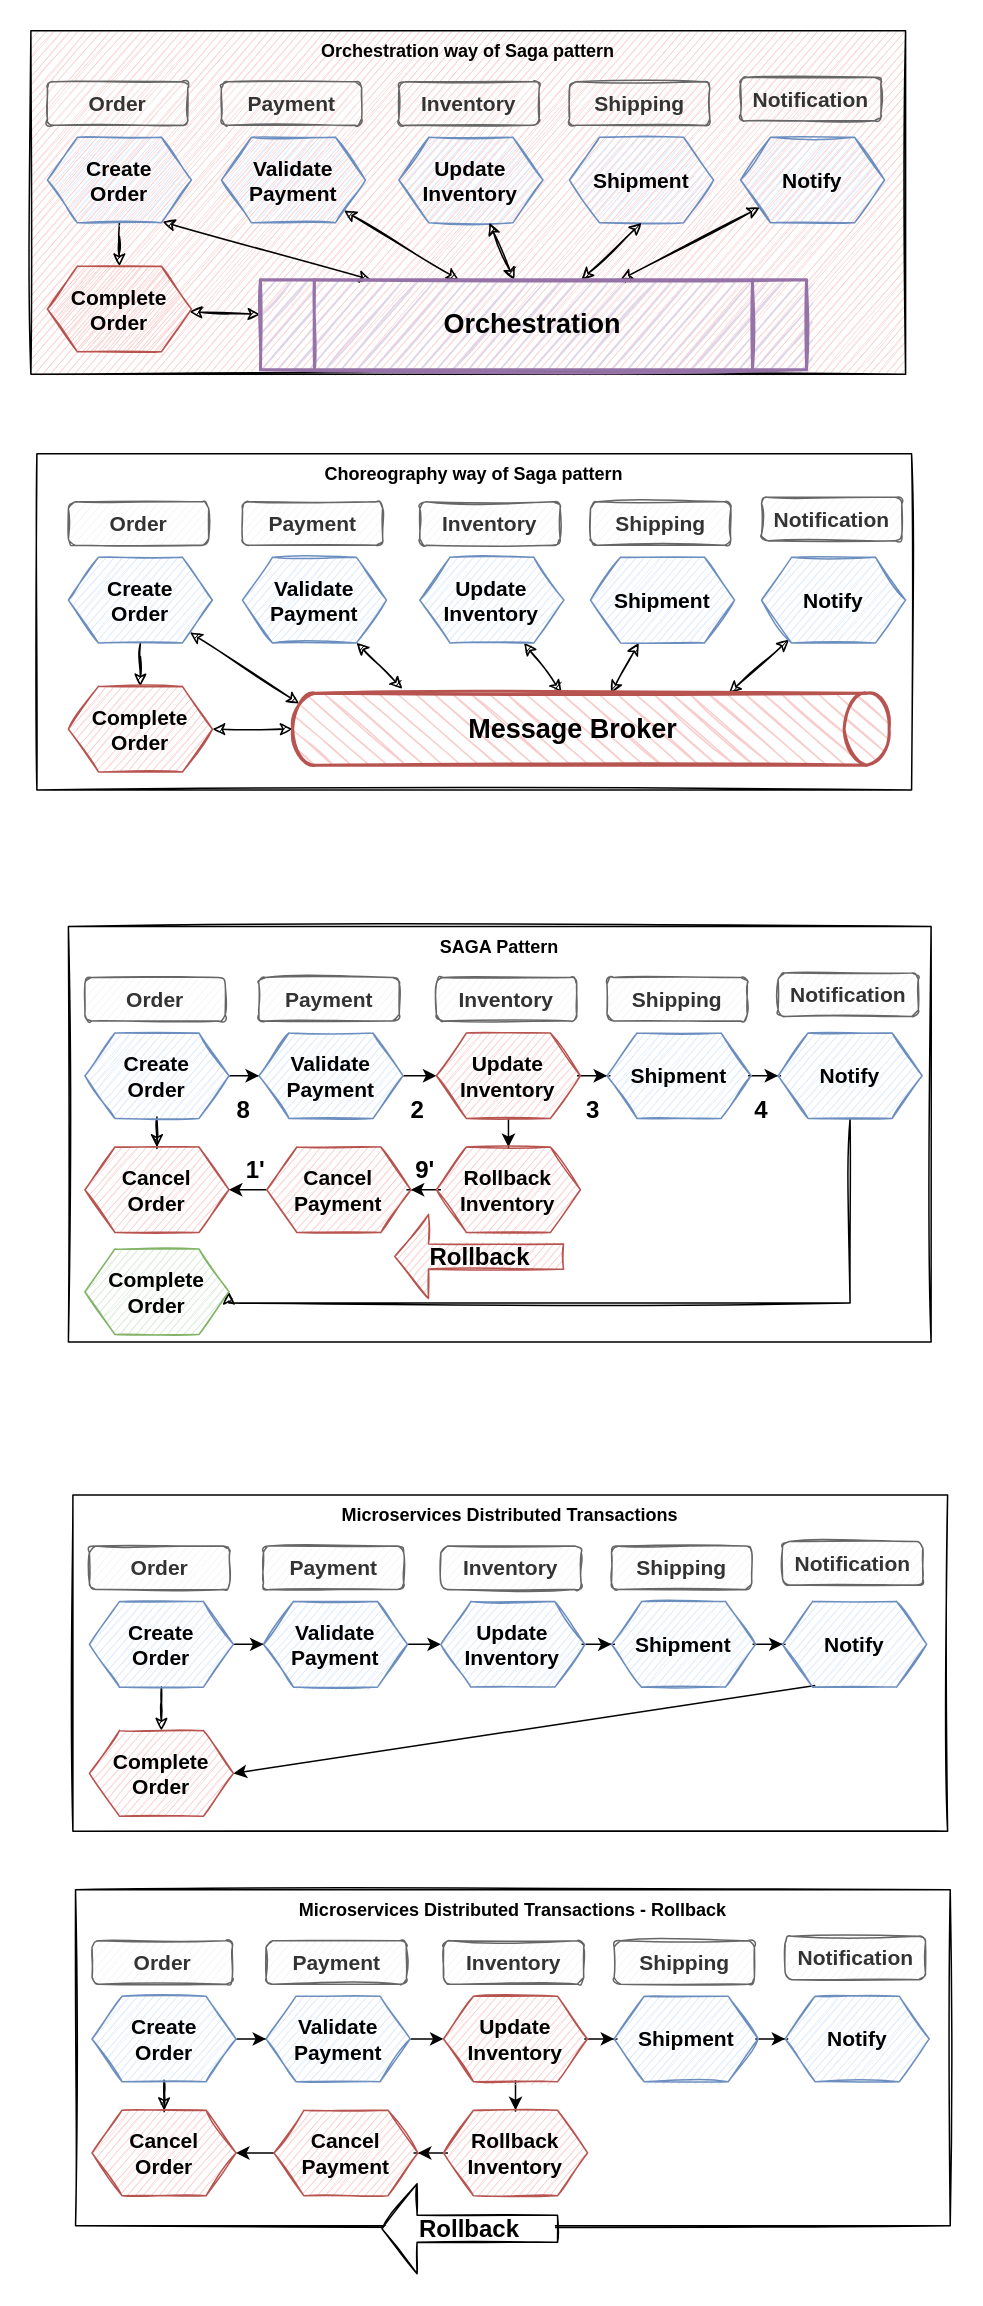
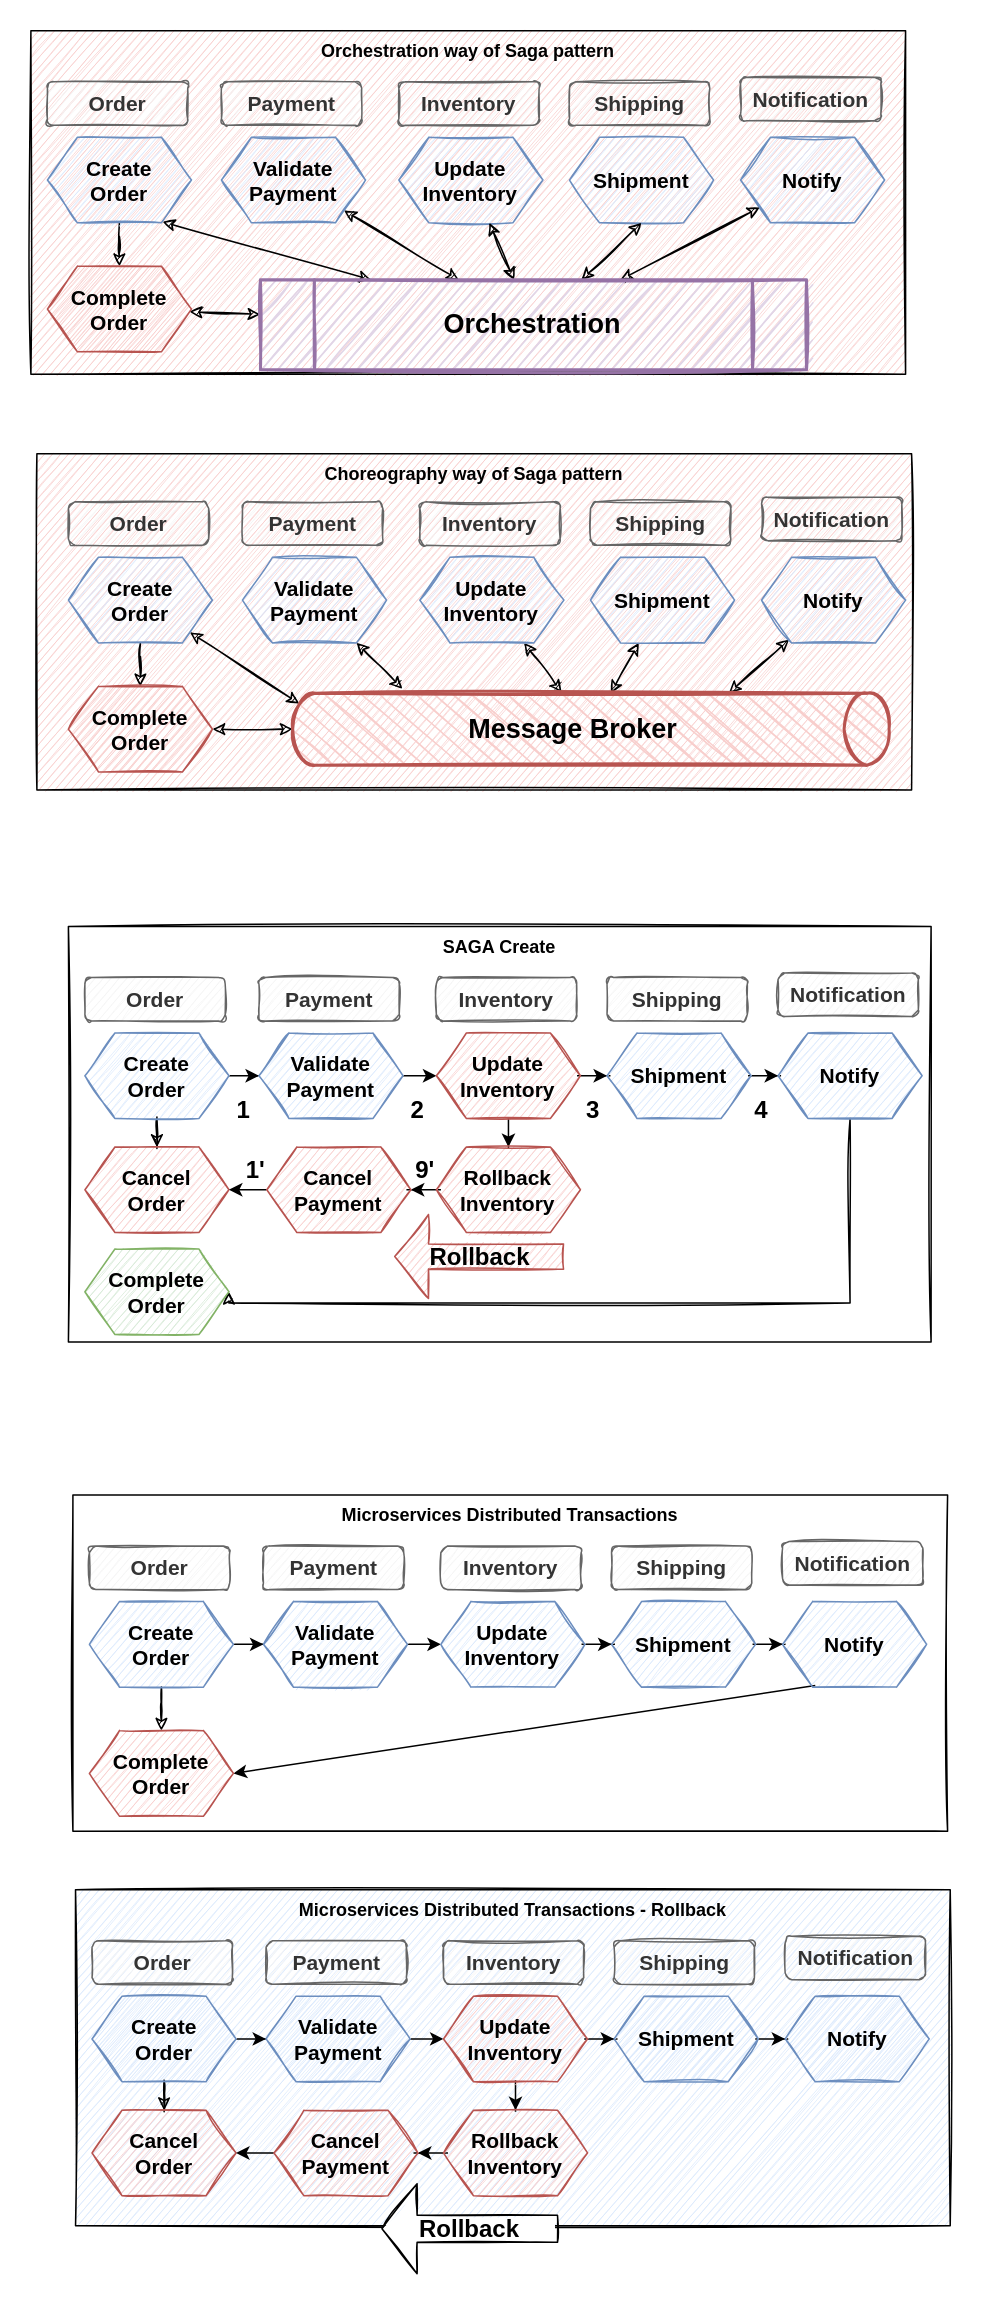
- <mxCell id="74" value="Choreography way of Saga pattern" style="rounded=0;whiteSpace=wrap;html=1;sketch=1;horizontal=1;verticalAlign=top;fontStyle=1" vertex="1" parent="1"><mxGeometry x="24" y="302" width="583" height="224" as="geometry" /></mxCell>
+ <mxCell id="74" value="Choreography way of Saga pattern" style="rounded=0;whiteSpace=wrap;html=1;sketch=1;horizontal=1;verticalAlign=top;fontStyle=1;fillColor=#f8cecc;" vertex="1" parent="1"><mxGeometry x="24" y="302" width="583" height="224" as="geometry" /></mxCell>
- <mxCell id="43" value="SAGA Pattern" style="rounded=0;whiteSpace=wrap;html=1;sketch=1;horizontal=1;verticalAlign=top;fontStyle=1" parent="1" vertex="1"><mxGeometry x="45" y="617" width="575" height="277" as="geometry" /></mxCell>
+ <mxCell id="43" value="SAGA Create" style="rounded=0;whiteSpace=wrap;html=1;sketch=1;horizontal=1;verticalAlign=top;fontStyle=1" parent="1" vertex="1"><mxGeometry x="45" y="617" width="575" height="277" as="geometry" /></mxCell>
- <mxCell id="67" value="8" style="text;html=1;strokeColor=none;fillColor=none;align=center;verticalAlign=middle;whiteSpace=wrap;rounded=0;sketch=1;fontSize=16;fontStyle=1" parent="1" vertex="1"><mxGeometry x="142" y="729" width="40" height="20" as="geometry" /></mxCell>
+ <mxCell id="67" value="1" style="text;html=1;strokeColor=none;fillColor=none;align=center;verticalAlign=middle;whiteSpace=wrap;rounded=0;sketch=1;fontSize=16;fontStyle=1" parent="1" vertex="1"><mxGeometry x="142" y="729" width="40" height="20" as="geometry" /></mxCell>
- <mxCell id="20" value="Microservices Distributed Transactions - Rollback" style="rounded=0;whiteSpace=wrap;html=1;sketch=1;horizontal=1;verticalAlign=top;fontStyle=1" parent="1" vertex="1"><mxGeometry x="49.75" y="1259" width="583" height="224" as="geometry" /></mxCell>
+ <mxCell id="20" value="Microservices Distributed Transactions - Rollback" style="rounded=0;whiteSpace=wrap;html=1;sketch=1;horizontal=1;verticalAlign=top;fontStyle=1;fillColor=#dae8fc;" parent="1" vertex="1"><mxGeometry x="49.75" y="1259" width="583" height="224" as="geometry" /></mxCell>
